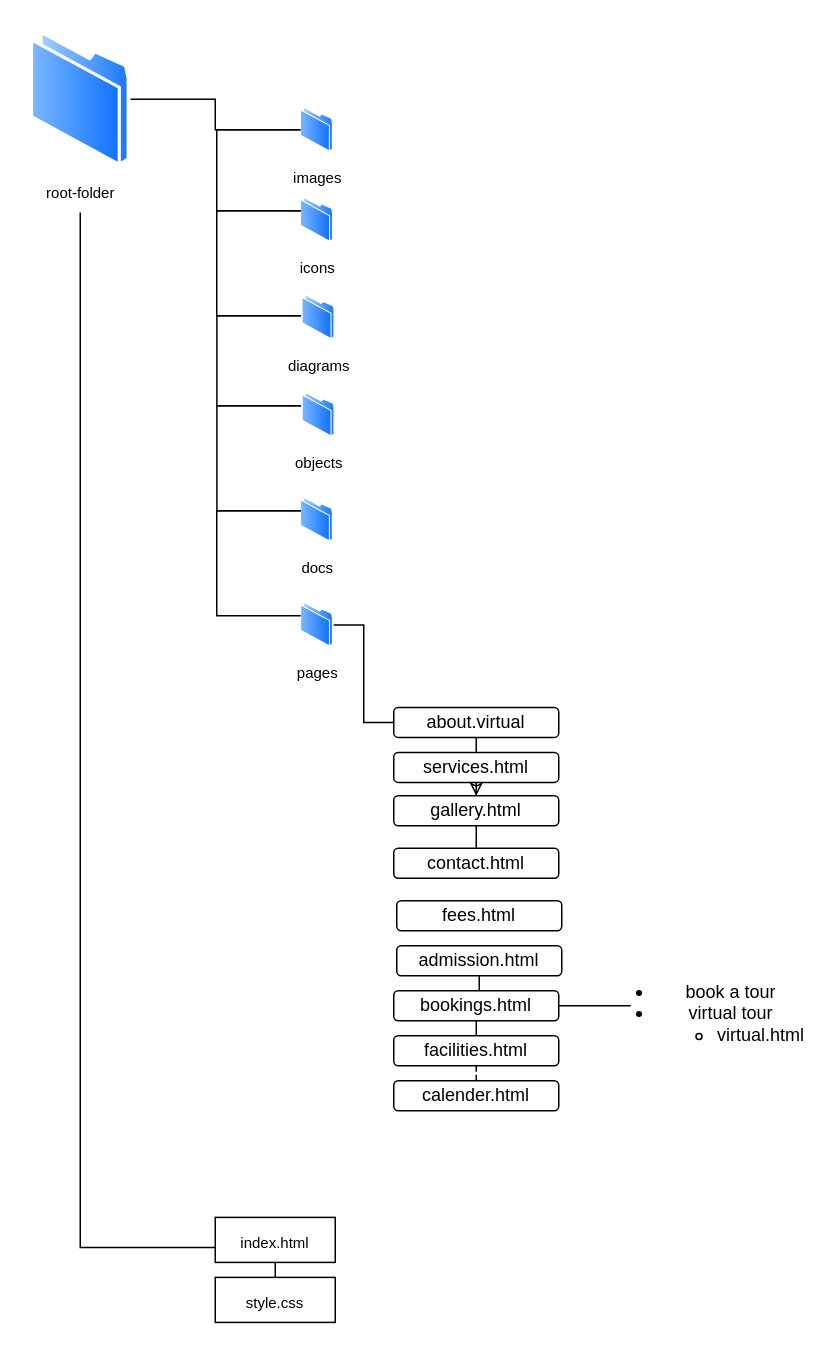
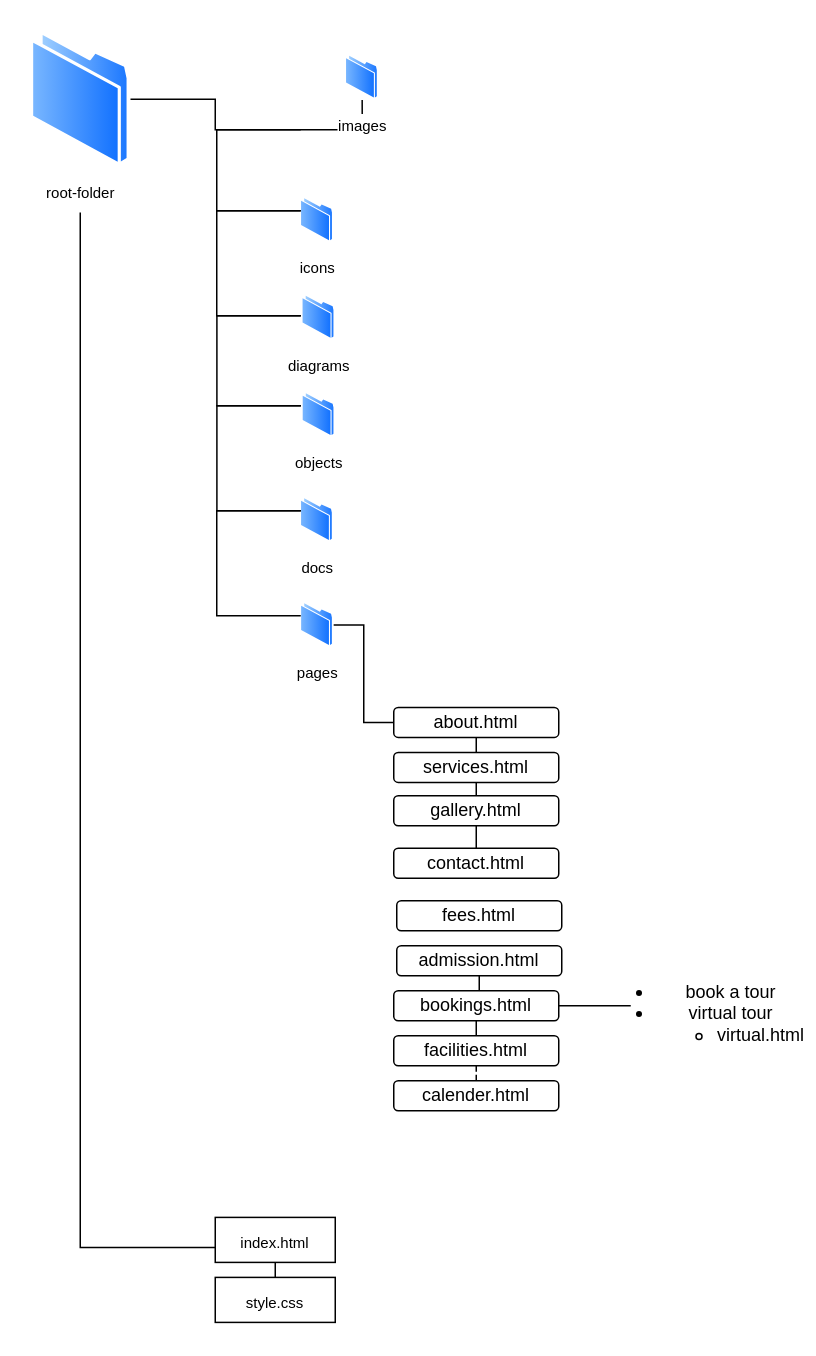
- <mxCell id="5" value="&lt;font size=&quot;1&quot;&gt;images&lt;/font&gt;" style="image;aspect=fixed;perimeter=ellipsePerimeter;html=1;align=center;shadow=0;dashed=0;spacingTop=3;image=img/lib/active_directory/folder.svg;" vertex="1" parent="2"><mxGeometry x="180" y="51.1" width="21.9" height="30" as="geometry" /></mxCell>
+ <mxCell id="5" value="&lt;font size=&quot;1&quot;&gt;images&lt;/font&gt;" style="image;aspect=fixed;perimeter=ellipsePerimeter;html=1;align=center;shadow=0;dashed=0;spacingTop=3;image=img/lib/active_directory/folder.svg;" vertex="1" parent="2"><mxGeometry x="210" y="16.1" width="21.9" height="30" as="geometry" /></mxCell>
- <mxCell id="17" value="about.virtual" style="rounded=1;whiteSpace=wrap;html=1;" vertex="1" parent="2"><mxGeometry x="242" y="451.1" width="110" height="20" as="geometry" /></mxCell>
+ <mxCell id="17" value="about.html" style="rounded=1;whiteSpace=wrap;html=1;" vertex="1" parent="2"><mxGeometry x="242" y="451.1" width="110" height="20" as="geometry" /></mxCell>
- <mxCell id="19" value="" style="edgeStyle=orthogonalEdgeStyle;rounded=0;orthogonalLoop=1;jettySize=auto;html=1;endArrow=classic;endFill=0;" edge="1" parent="2" source="20" target="22"><mxGeometry relative="1" as="geometry" /></mxCell>
+ <mxCell id="19" value="" style="edgeStyle=orthogonalEdgeStyle;rounded=0;orthogonalLoop=1;jettySize=auto;html=1;endArrow=none;endFill=0;" edge="1" parent="2" source="20" target="22"><mxGeometry relative="1" as="geometry" /></mxCell>
